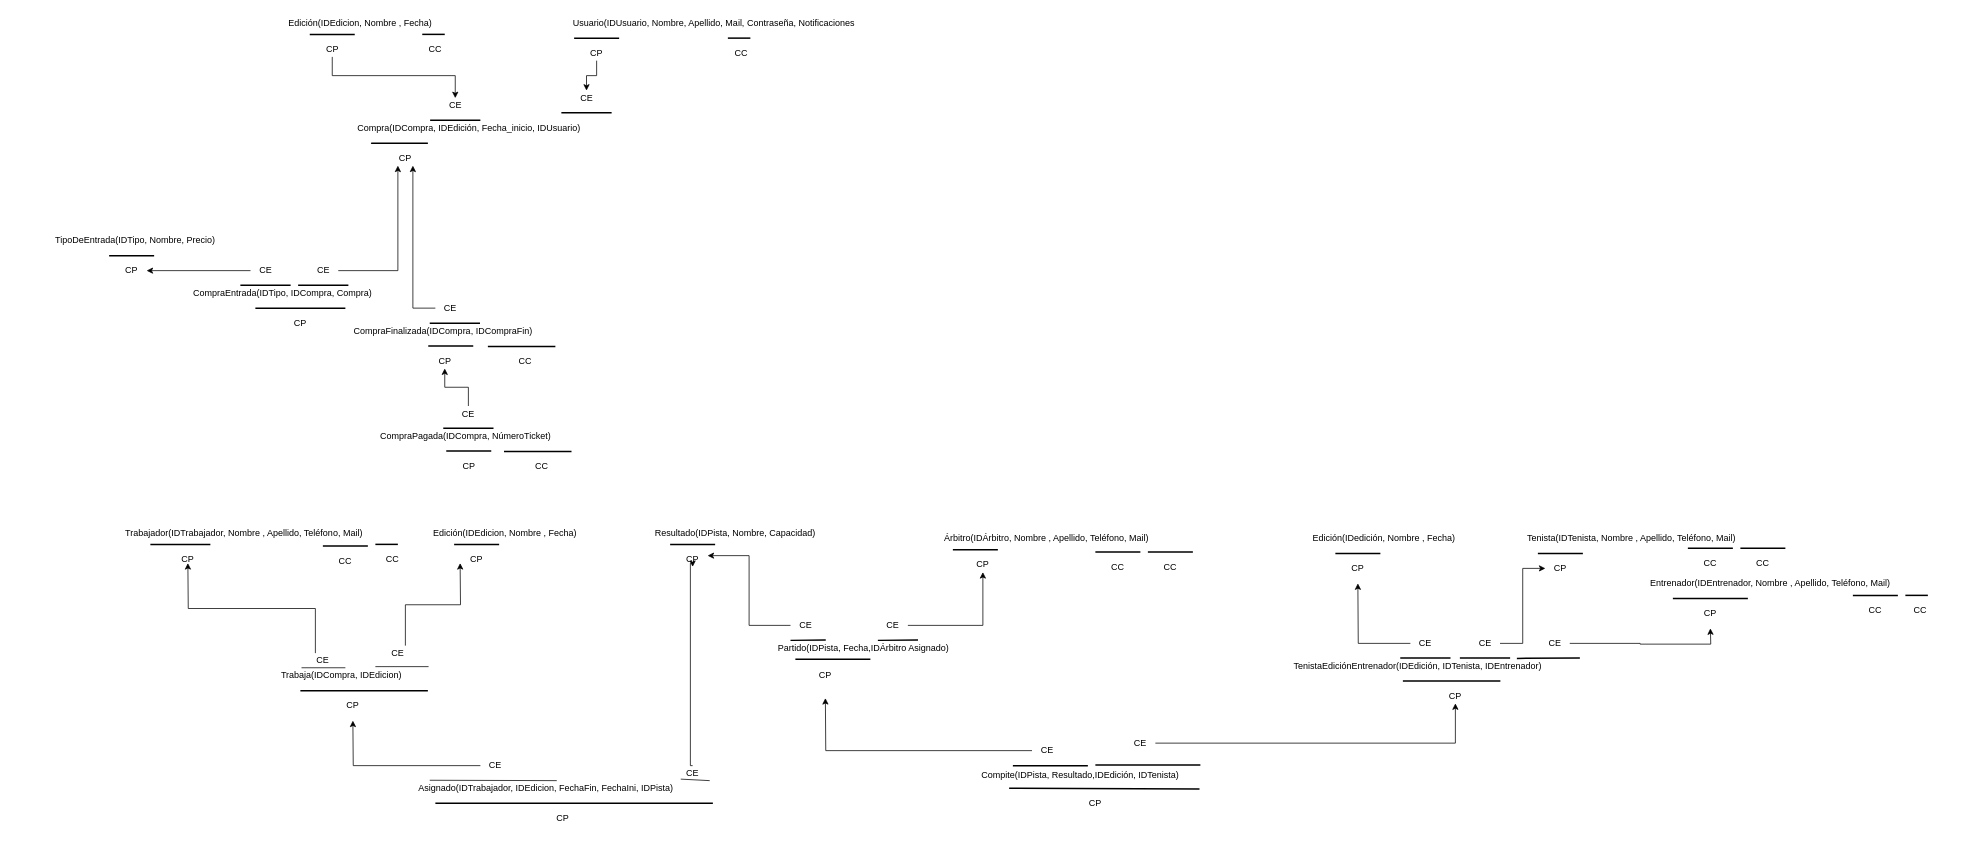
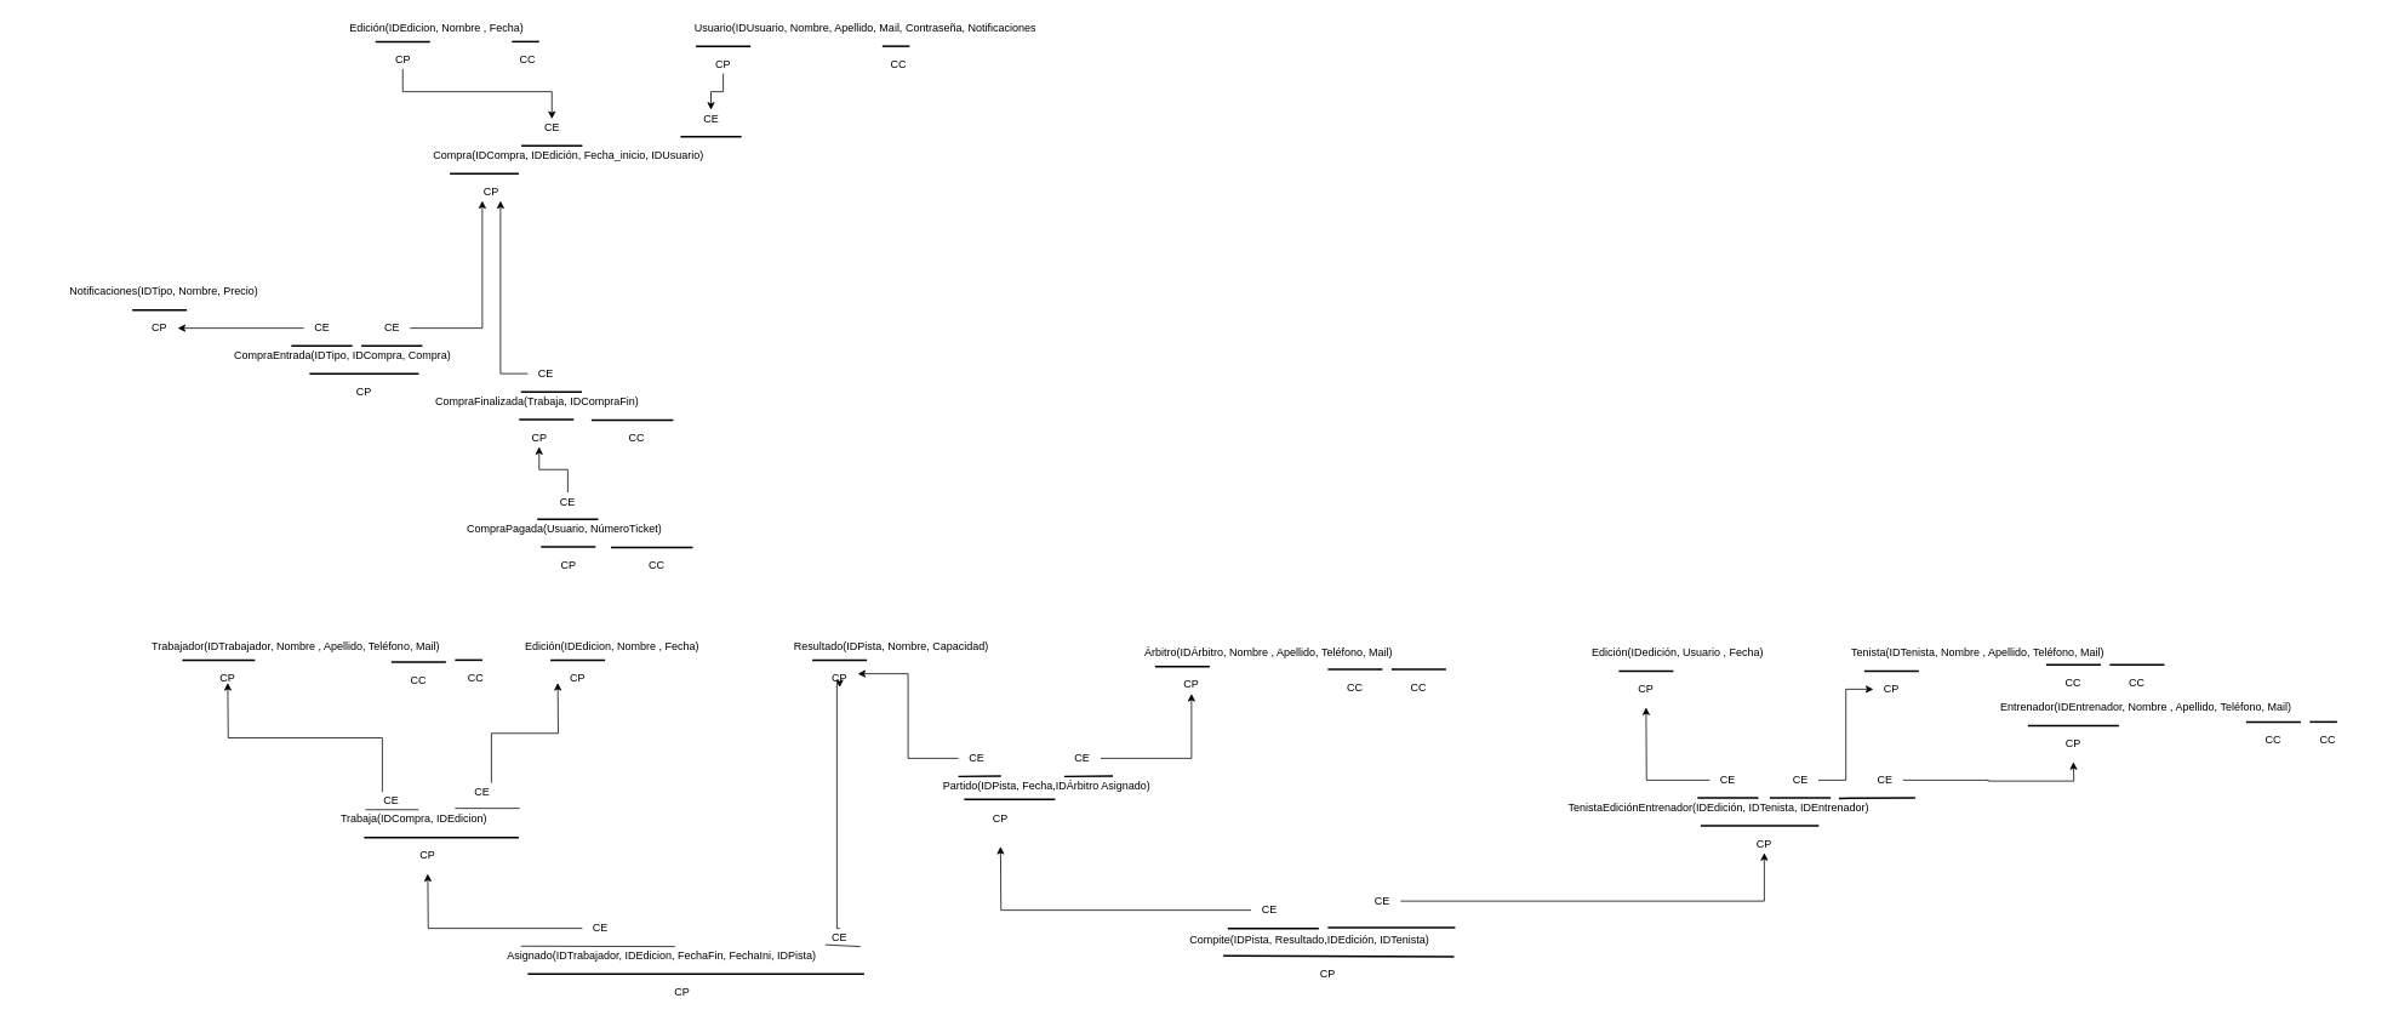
- <mxCell id="94" value="&lt;div&gt;TipoDeEntrada(IDTipo, Nombre, Precio)&lt;/div&gt;" style="text;html=1;strokeColor=none;fillColor=none;align=center;verticalAlign=middle;whiteSpace=wrap;rounded=0;" parent="1" vertex="1"><mxGeometry x="20" y="310" width="320" height="20" as="geometry" /></mxCell>
+ <mxCell id="94" value="&lt;div&gt;Notificaciones(IDTipo, Nombre, Precio)&lt;/div&gt;" style="text;html=1;strokeColor=none;fillColor=none;align=center;verticalAlign=middle;whiteSpace=wrap;rounded=0;" parent="1" vertex="1"><mxGeometry x="20" y="310" width="320" height="20" as="geometry" /></mxCell>
- <mxCell id="76" value="CompraFinalizada(IDCompra, IDCompraFin)" style="text;html=1;strokeColor=none;fillColor=none;align=center;verticalAlign=middle;whiteSpace=wrap;rounded=0;" parent="1" vertex="1"><mxGeometry x="422.5" y="430.5" width="335" height="20" as="geometry" /></mxCell>
+ <mxCell id="76" value="CompraFinalizada(Trabaja, IDCompraFin)" style="text;html=1;strokeColor=none;fillColor=none;align=center;verticalAlign=middle;whiteSpace=wrap;rounded=0;" parent="1" vertex="1"><mxGeometry x="422.5" y="430.5" width="335" height="20" as="geometry" /></mxCell>
- <mxCell id="77" value="CompraPagada(IDCompra, NúmeroTicket)" style="text;html=1;strokeColor=none;fillColor=none;align=center;verticalAlign=middle;whiteSpace=wrap;rounded=0;" parent="1" vertex="1"><mxGeometry x="452.5" y="570.5" width="335" height="20" as="geometry" /></mxCell>
+ <mxCell id="77" value="CompraPagada(Usuario, NúmeroTicket)" style="text;html=1;strokeColor=none;fillColor=none;align=center;verticalAlign=middle;whiteSpace=wrap;rounded=0;" parent="1" vertex="1"><mxGeometry x="452.5" y="570.5" width="335" height="20" as="geometry" /></mxCell>
- <mxCell id="41" value="Edición(IDedición, Nombre , Fecha)" style="text;html=1;strokeColor=none;fillColor=none;align=center;verticalAlign=middle;whiteSpace=wrap;rounded=0;" parent="1" vertex="1"><mxGeometry x="1680" y="707" width="330" height="20" as="geometry" /></mxCell>
+ <mxCell id="41" value="Edición(IDedición, Usuario , Fecha)" style="text;html=1;strokeColor=none;fillColor=none;align=center;verticalAlign=middle;whiteSpace=wrap;rounded=0;" parent="1" vertex="1"><mxGeometry x="1680" y="707" width="330" height="20" as="geometry" /></mxCell>
